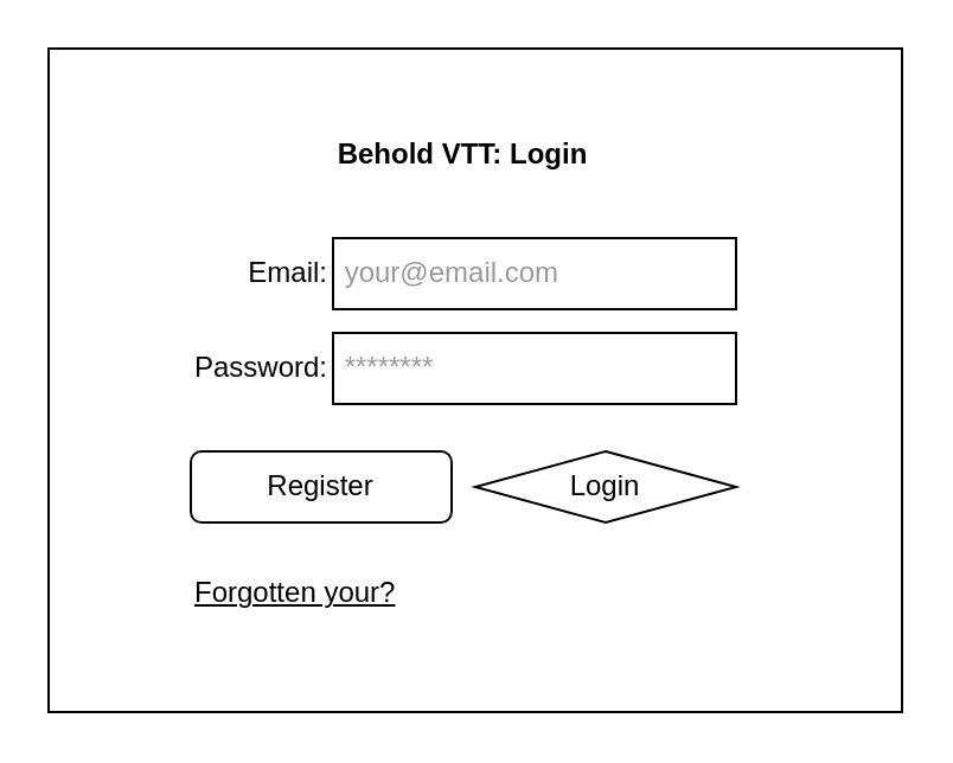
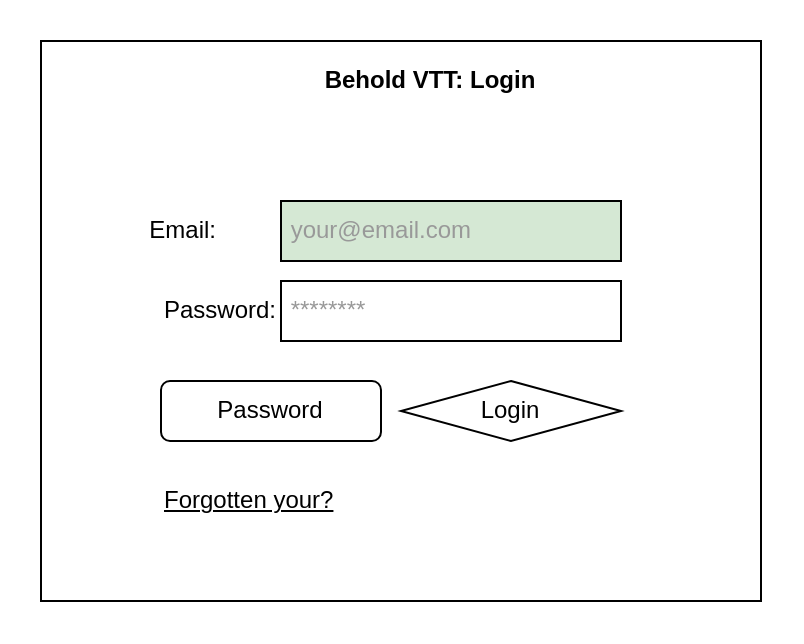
- <mxCell id="3" value="Behold VTT: Login" style="text;html=1;align=center;verticalAlign=middle;whiteSpace=wrap;rounded=0;fontStyle=1" vertex="1" parent="1"><mxGeometry x="70" y="50" width="250" height="30" as="geometry" /></mxCell>
+ <mxCell id="3" value="Behold VTT: Login" style="text;html=1;align=center;verticalAlign=middle;whiteSpace=wrap;rounded=0;fontStyle=1" vertex="1" parent="1"><mxGeometry x="90" y="25" width="250" height="30" as="geometry" /></mxCell>
- <mxCell id="4" value="Email:" style="text;html=1;align=right;verticalAlign=middle;whiteSpace=wrap;rounded=0;" vertex="1" parent="1"><mxGeometry x="70" y="100" width="70" height="30" as="geometry" /></mxCell>
+ <mxCell id="4" value="Email:" style="text;html=1;align=right;verticalAlign=middle;whiteSpace=wrap;rounded=0;" vertex="1" parent="1"><mxGeometry x="40" y="100" width="70" height="30" as="geometry" /></mxCell>
- <mxCell id="5" value="&amp;nbsp;your@email.com" style="rounded=0;whiteSpace=wrap;html=1;fontColor=#999999;align=left;" vertex="1" parent="1"><mxGeometry y="100" width="170" height="30" as="geometry" x="140" /></mxCell>
+ <mxCell id="5" value="&amp;nbsp;your@email.com" style="rounded=0;whiteSpace=wrap;html=1;fontColor=#999999;align=left;fillColor=#d5e8d4;" vertex="1" parent="1"><mxGeometry y="100" width="170" height="30" as="geometry" x="140" /></mxCell>
- <mxCell id="9" value="Register" style="rounded=1;whiteSpace=wrap;html=1;" vertex="1" parent="1"><mxGeometry x="80" y="190" width="110" height="30" as="geometry" /></mxCell>
+ <mxCell id="9" value="Password" style="rounded=1;whiteSpace=wrap;html=1;" vertex="1" parent="1"><mxGeometry x="80" y="190" width="110" height="30" as="geometry" /></mxCell>
